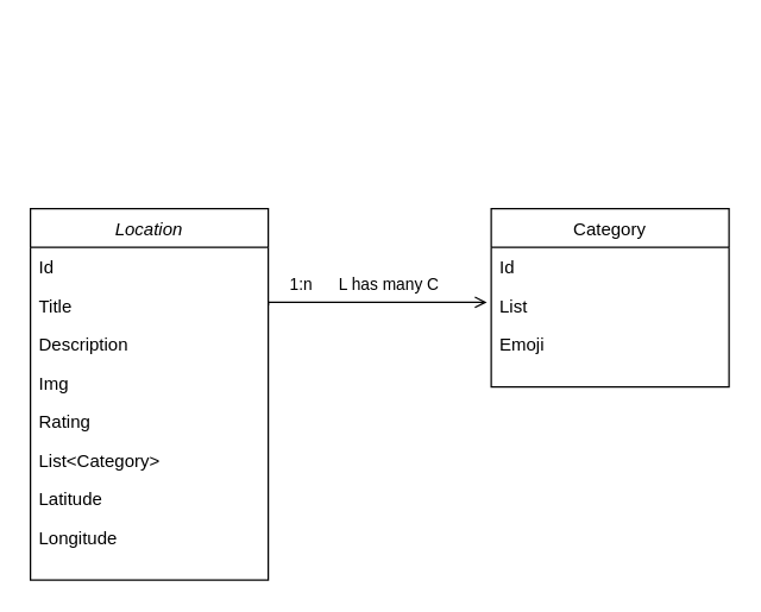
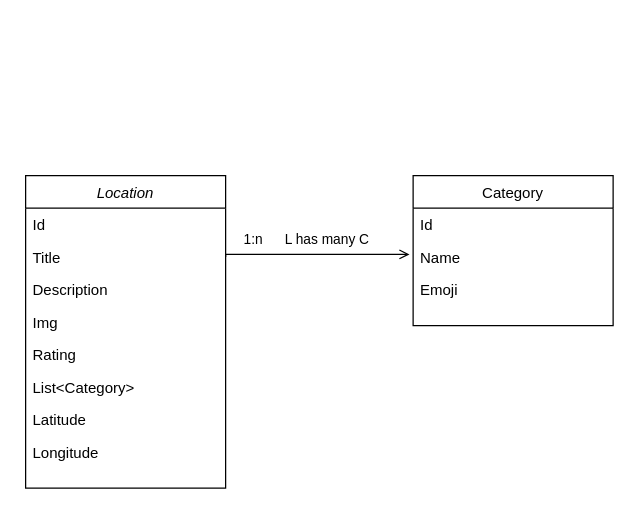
- <mxCell id="13" value="List" style="text;align=left;verticalAlign=top;spacingLeft=4;spacingRight=4;overflow=hidden;rotatable=0;points=[[0,0.5],[1,0.5]];portConstraint=eastwest;" vertex="1" parent="11"><mxGeometry y="52" width="160" height="26" as="geometry" /></mxCell>
+ <mxCell id="13" value="Name" style="text;align=left;verticalAlign=top;spacingLeft=4;spacingRight=4;overflow=hidden;rotatable=0;points=[[0,0.5],[1,0.5]];portConstraint=eastwest;" vertex="1" parent="11"><mxGeometry y="52" width="160" height="26" as="geometry" /></mxCell>
